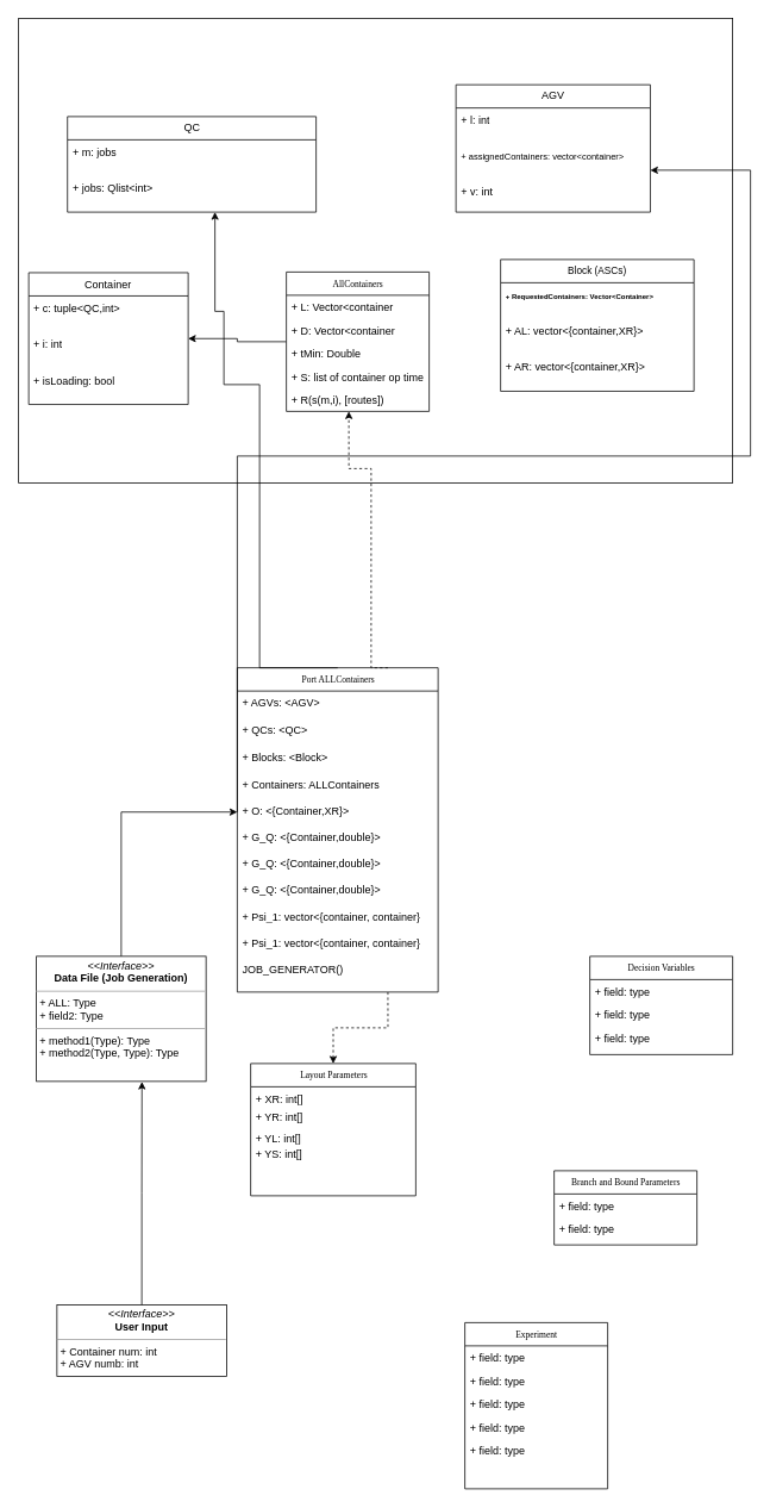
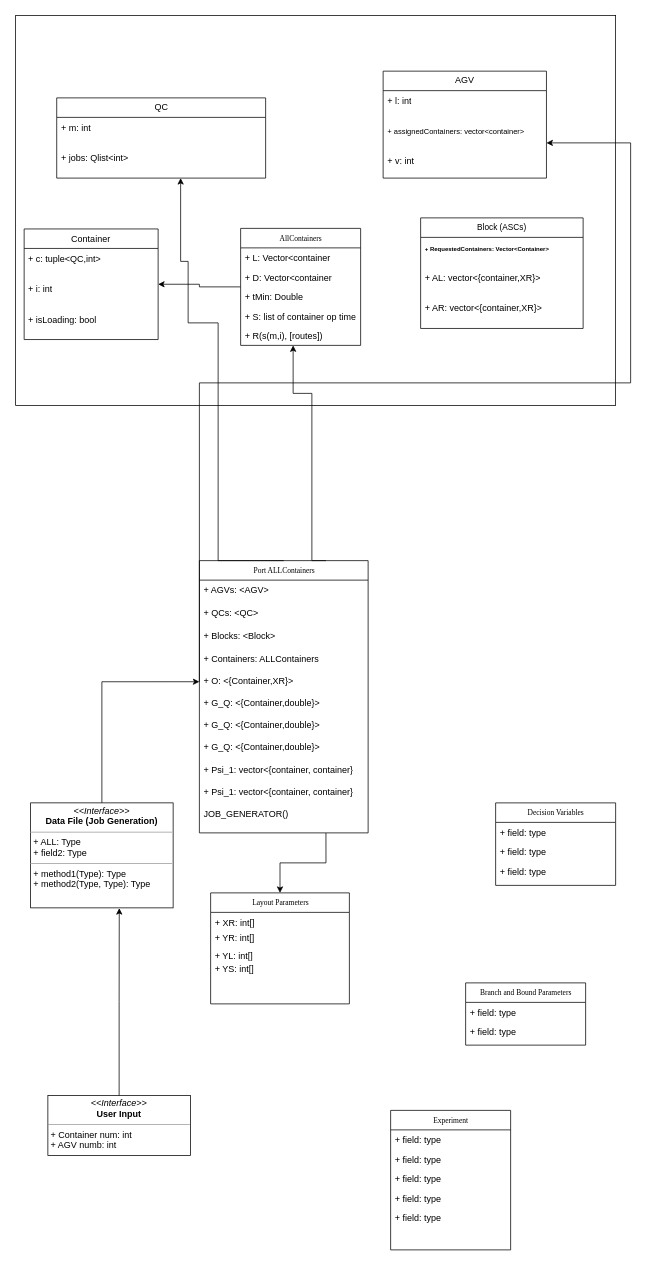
- <mxCell id="47" value="+ m: jobs" style="text;strokeColor=none;fillColor=none;align=left;verticalAlign=top;spacingLeft=4;spacingRight=4;overflow=hidden;rotatable=0;points=[[0,0.5],[1,0.5]];portConstraint=eastwest;whiteSpace=wrap;html=1;" parent="46" vertex="1"><mxGeometry y="26" width="278.56" height="40.479" as="geometry" /></mxCell>
+ <mxCell id="47" value="+ m: int" style="text;strokeColor=none;fillColor=none;align=left;verticalAlign=top;spacingLeft=4;spacingRight=4;overflow=hidden;rotatable=0;points=[[0,0.5],[1,0.5]];portConstraint=eastwest;whiteSpace=wrap;html=1;" parent="46" vertex="1"><mxGeometry y="26" width="278.56" height="40.479" as="geometry" /></mxCell>
- <mxCell id="39" style="edgeStyle=orthogonalEdgeStyle;rounded=0;orthogonalLoop=1;jettySize=auto;html=1;exitX=0.75;exitY=0;exitDx=0;exitDy=0;dashed=1;" parent="1" source="26" target="58" edge="1"><mxGeometry relative="1" as="geometry"><Array as="points"><mxPoint x="415" y="524" /><mxPoint x="390" y="524" /></Array></mxGeometry></mxCell>
+ <mxCell id="39" style="edgeStyle=orthogonalEdgeStyle;rounded=0;orthogonalLoop=1;jettySize=auto;html=1;exitX=0.75;exitY=0;exitDx=0;exitDy=0;" parent="1" source="26" target="58" edge="1"><mxGeometry relative="1" as="geometry"><Array as="points"><mxPoint x="415" y="524" /><mxPoint x="390" y="524" /></Array></mxGeometry></mxCell>
- <mxCell id="25" style="edgeStyle=orthogonalEdgeStyle;rounded=0;orthogonalLoop=1;jettySize=auto;html=1;exitX=0.75;exitY=1;exitDx=0;exitDy=0;dashed=1;" parent="1" source="26" target="19" edge="1"><mxGeometry relative="1" as="geometry" /></mxCell>
+ <mxCell id="25" style="edgeStyle=orthogonalEdgeStyle;rounded=0;orthogonalLoop=1;jettySize=auto;html=1;exitX=0.75;exitY=1;exitDx=0;exitDy=0;" parent="1" source="26" target="19" edge="1"><mxGeometry relative="1" as="geometry" /></mxCell>
